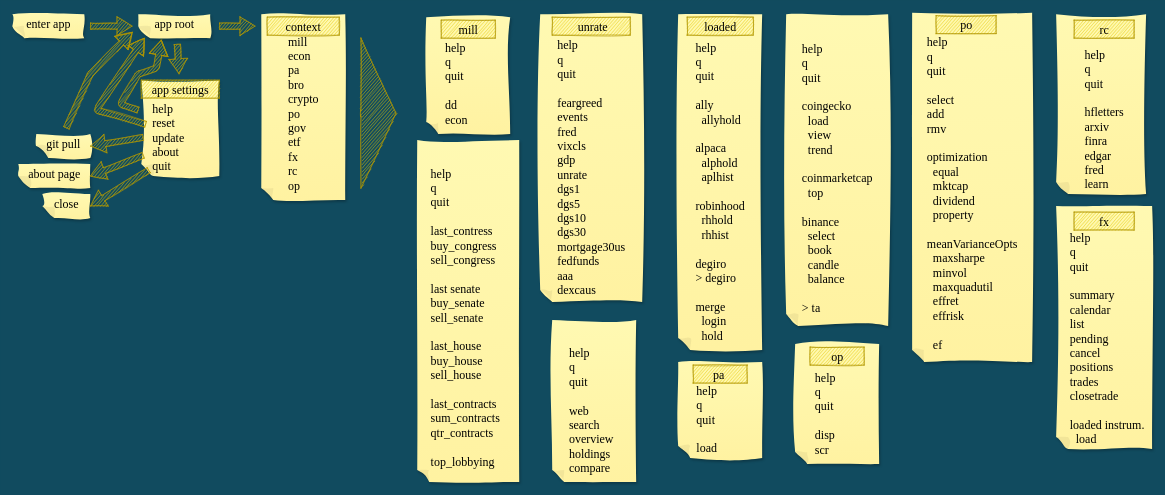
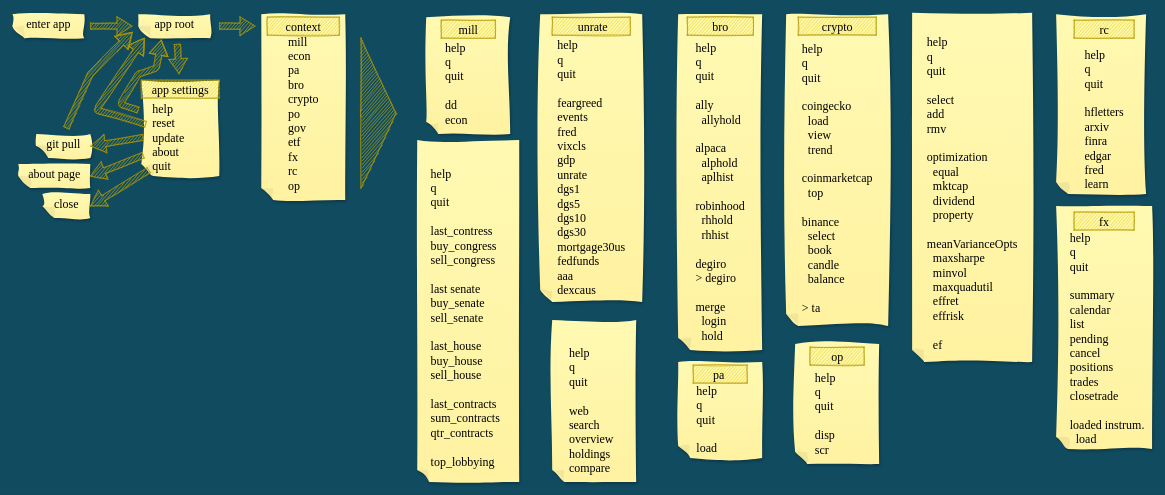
- <mxCell id="45" value="&amp;nbsp; &amp;nbsp; po&amp;nbsp; &amp;nbsp;&amp;nbsp;" style="text;html=1;align=center;verticalAlign=middle;resizable=0;points=[];autosize=1;strokeColor=#B09500;sketch=1;hachureGap=4;pointerEvents=0;fontFamily=Architects Daughter;fontSource=https%3A%2F%2Ffonts.googleapis.com%2Fcss%3Ffamily%3DArchitects%2BDaughter;fontSize=20;fillColor=#e3c800;fontColor=#000000;" vertex="1" parent="1"><mxGeometry x="1560" y="25.5" width="100" height="30" as="geometry" /></mxCell>
- <mxCell id="39" value="&amp;nbsp; &amp;nbsp; loaded&amp;nbsp; &amp;nbsp;&amp;nbsp;" style="text;html=1;align=center;verticalAlign=middle;resizable=0;points=[];autosize=1;strokeColor=#B09500;sketch=1;hachureGap=4;pointerEvents=0;fontFamily=Architects Daughter;fontSource=https%3A%2F%2Ffonts.googleapis.com%2Fcss%3Ffamily%3DArchitects%2BDaughter;fontSize=20;fillColor=#e3c800;fontColor=#000000;" vertex="1" parent="1"><mxGeometry x="1145" y="28" width="110" height="30" as="geometry" /></mxCell>
+ <mxCell id="39" value="&amp;nbsp; &amp;nbsp; bro&amp;nbsp; &amp;nbsp;&amp;nbsp;" style="text;html=1;align=center;verticalAlign=middle;resizable=0;points=[];autosize=1;strokeColor=#B09500;sketch=1;hachureGap=4;pointerEvents=0;fontFamily=Architects Daughter;fontSource=https%3A%2F%2Ffonts.googleapis.com%2Fcss%3Ffamily%3DArchitects%2BDaughter;fontSize=20;fillColor=#e3c800;fontColor=#000000;" vertex="1" parent="1"><mxGeometry x="1145" y="28" width="110" height="30" as="geometry" /></mxCell>
+ <mxCell id="42" value="&amp;nbsp; &amp;nbsp;crypto&amp;nbsp; &amp;nbsp;" style="text;html=1;align=center;verticalAlign=middle;resizable=0;points=[];autosize=1;strokeColor=#B09500;sketch=1;hachureGap=4;pointerEvents=0;fontFamily=Architects Daughter;fontSource=https%3A%2F%2Ffonts.googleapis.com%2Fcss%3Ffamily%3DArchitects%2BDaughter;fontSize=20;fillColor=#e3c800;fontColor=#000000;" vertex="1" parent="1"><mxGeometry x="1330" y="28" width="130" height="30" as="geometry" /></mxCell>
